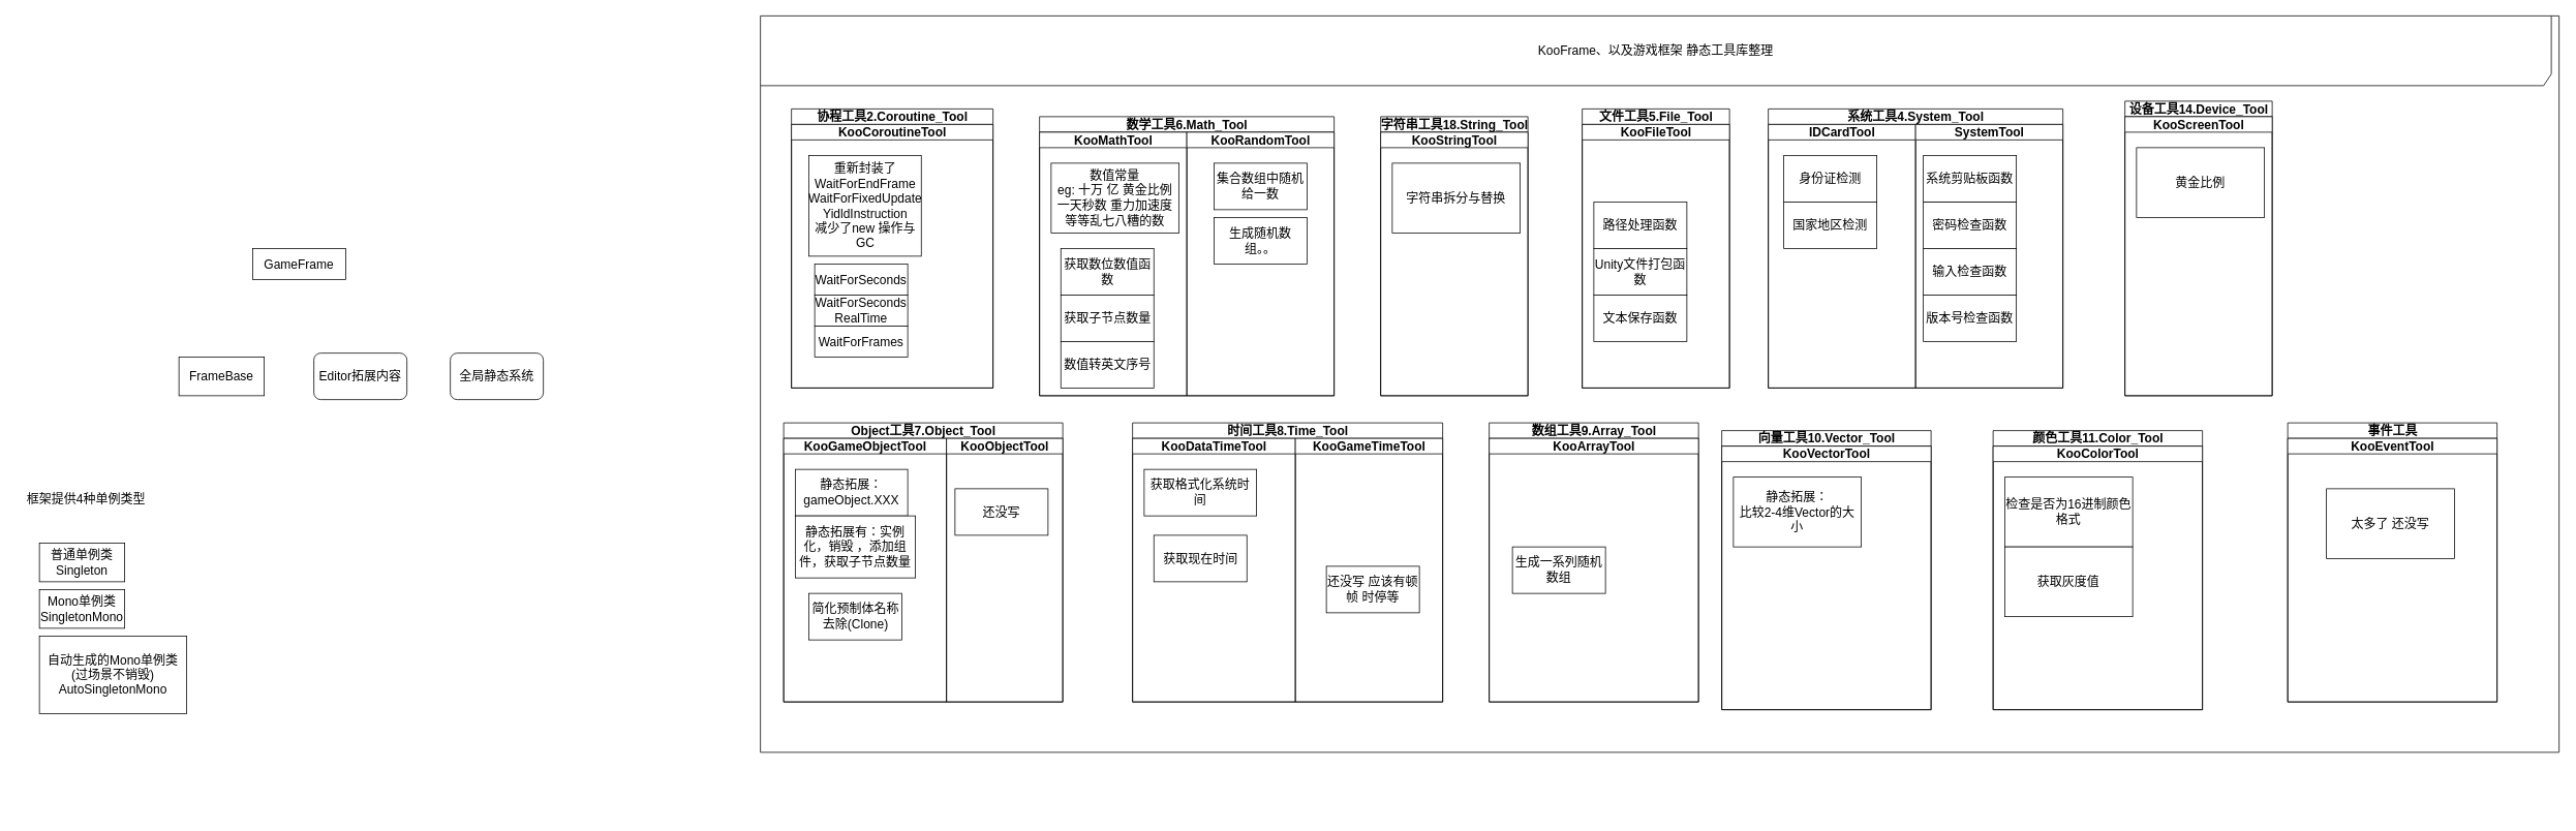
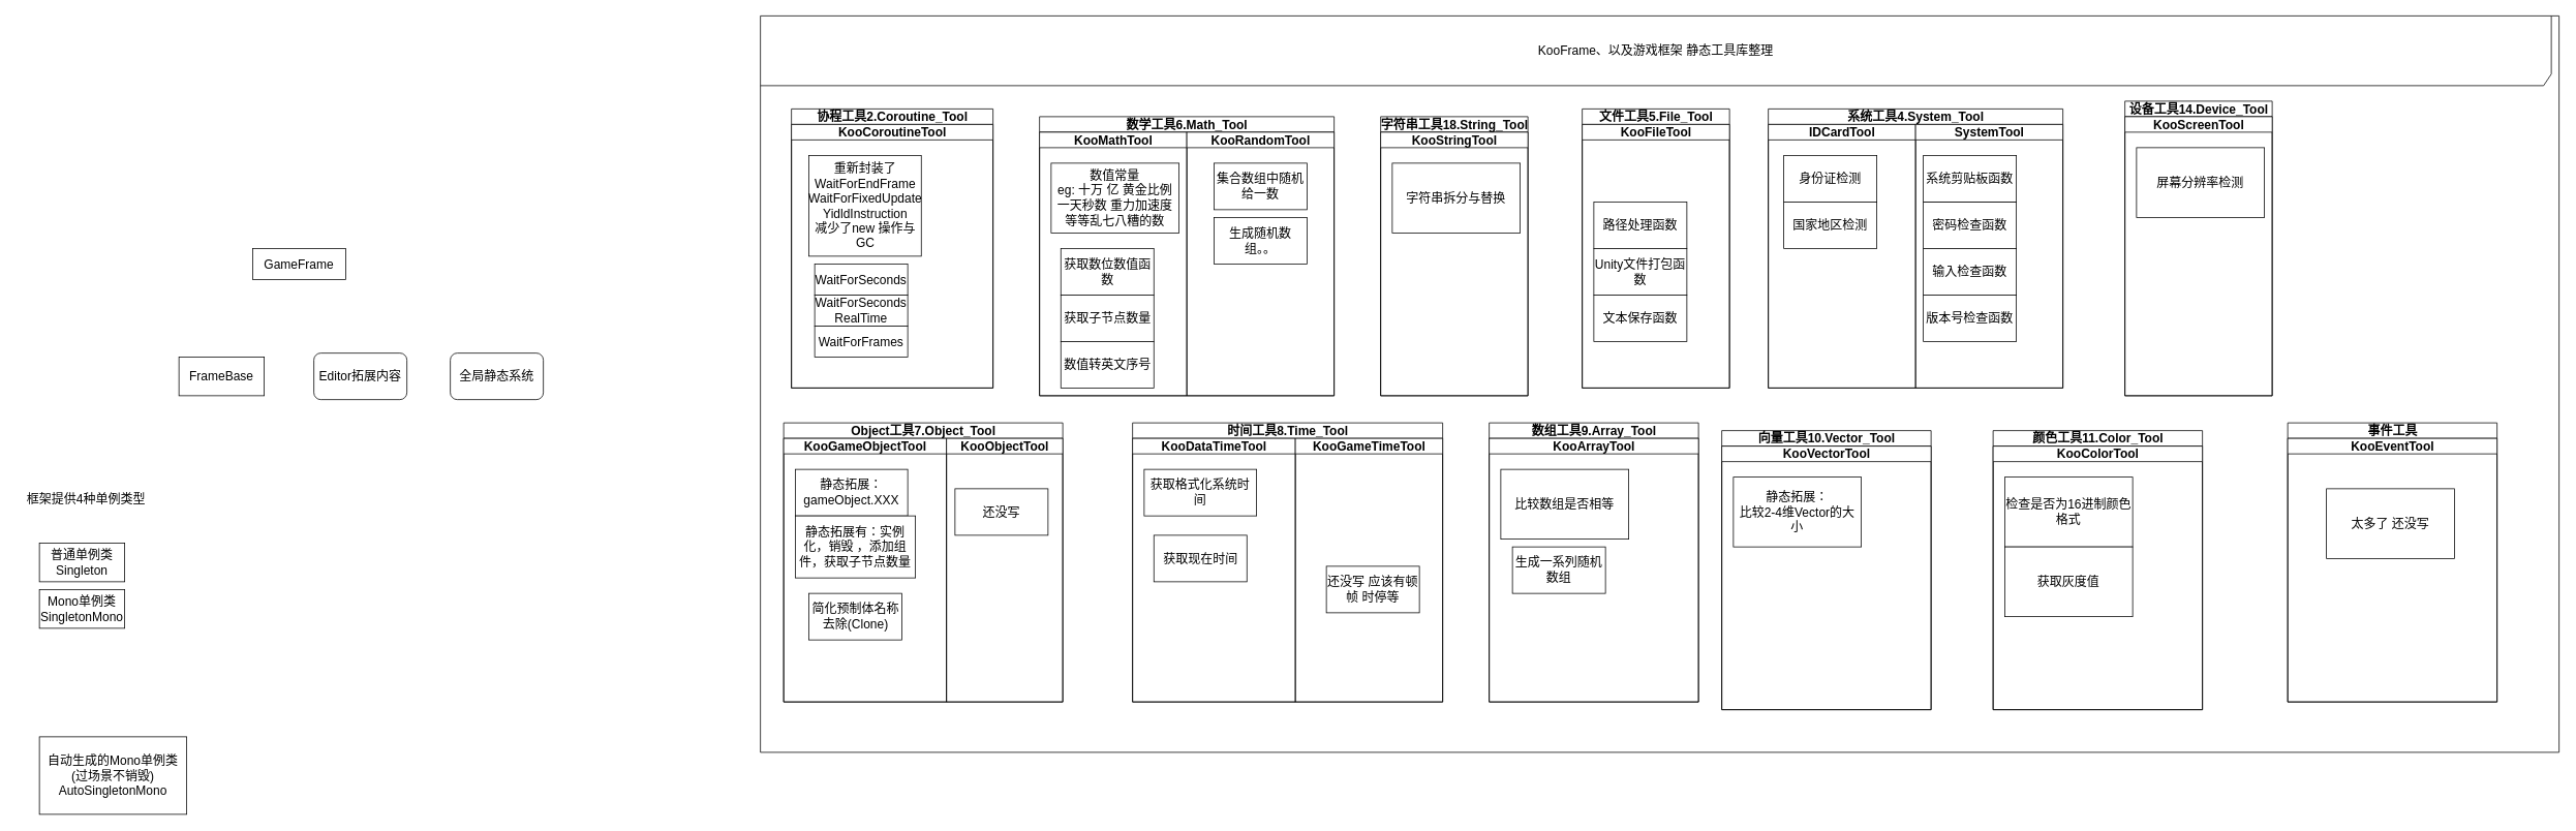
- <mxCell id="55" value="黄金比例" style="whiteSpace=wrap;html=1;fontSize=16;" vertex="1" parent="54"><mxGeometry x="15" y="40" width="165" height="90" as="geometry" /></mxCell>
+ <mxCell id="55" value="屏幕分辨率检测" style="whiteSpace=wrap;html=1;fontSize=16;" vertex="1" parent="54"><mxGeometry x="15" y="40" width="165" height="90" as="geometry" /></mxCell>
+ <mxCell id="45" value="比较数组是否相等" style="whiteSpace=wrap;html=1;fontSize=16;" vertex="1" parent="44"><mxGeometry x="15" y="40" width="165" height="90" as="geometry" /></mxCell>
- <mxCell id="9" value="自动生成的Mono单例类(过场景不销毁)&lt;br&gt;AutoSingletonMono" style="html=1;whiteSpace=wrap;fontSize=16;" vertex="1" parent="1"><mxGeometry x="50" y="820" width="190" height="100" as="geometry" /></mxCell>
+ <mxCell id="9" value="自动生成的Mono单例类(过场景不销毁)&lt;br&gt;AutoSingletonMono" style="html=1;whiteSpace=wrap;fontSize=16;" vertex="1" parent="1"><mxGeometry y="950" width="190" height="100" as="geometry" x="50" /></mxCell>
